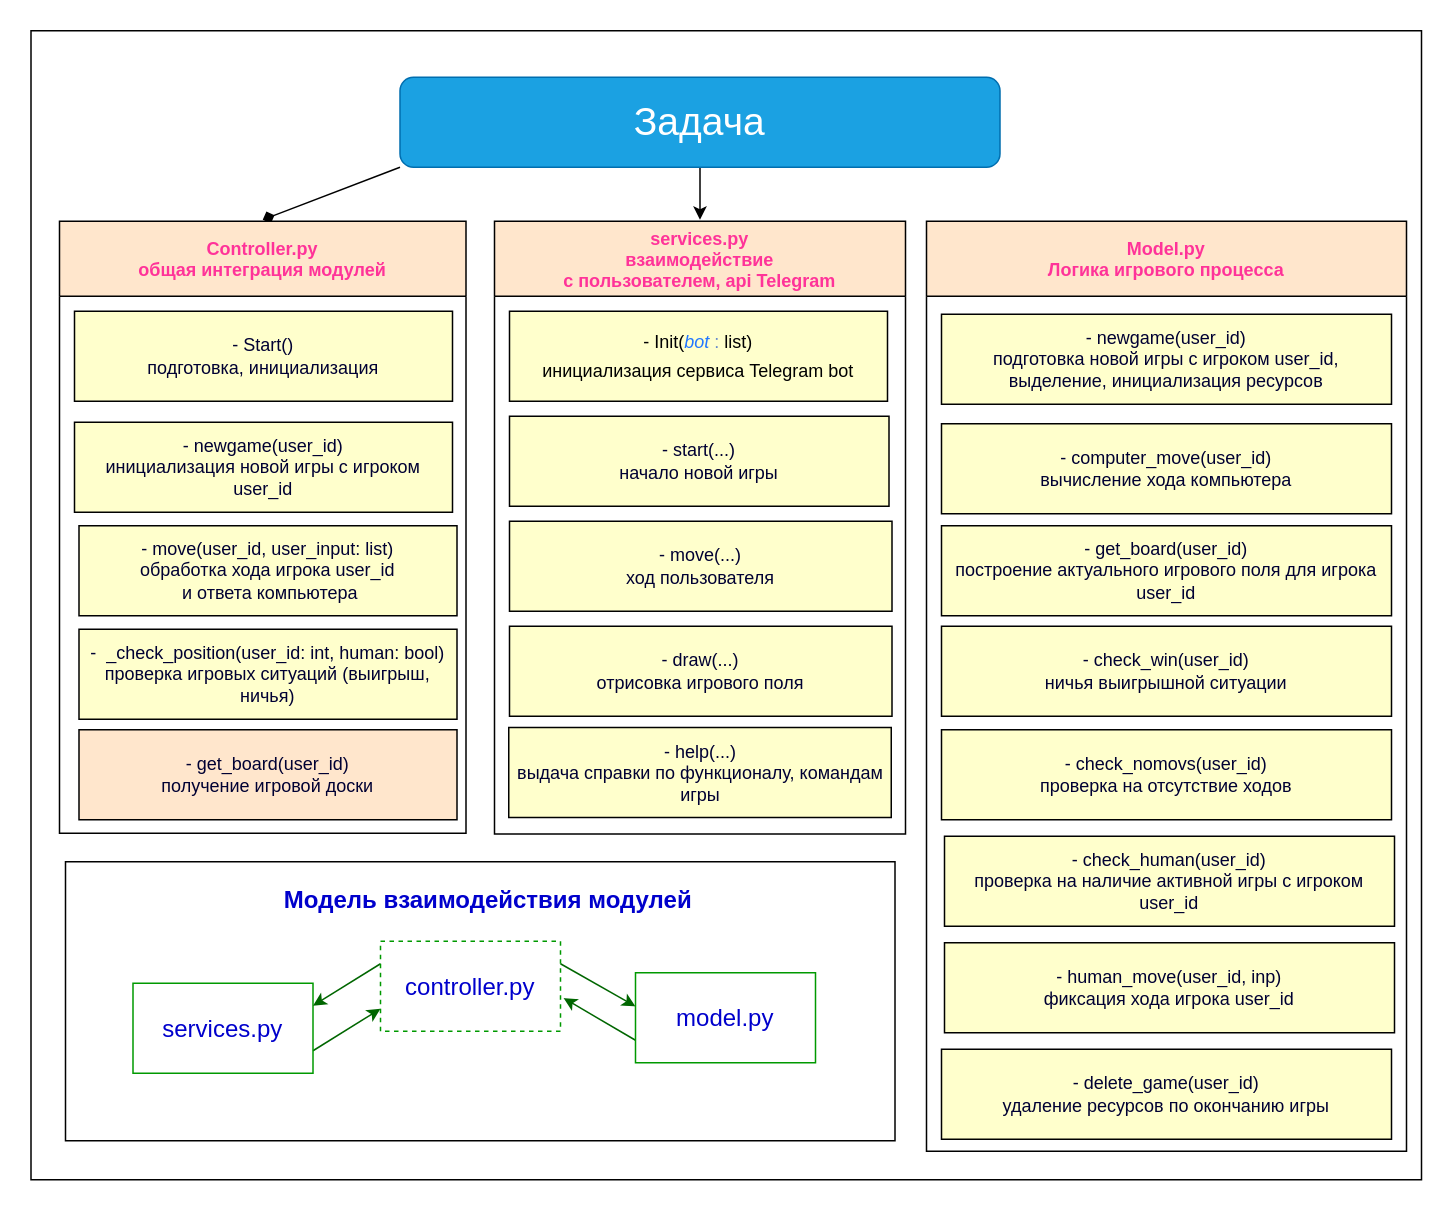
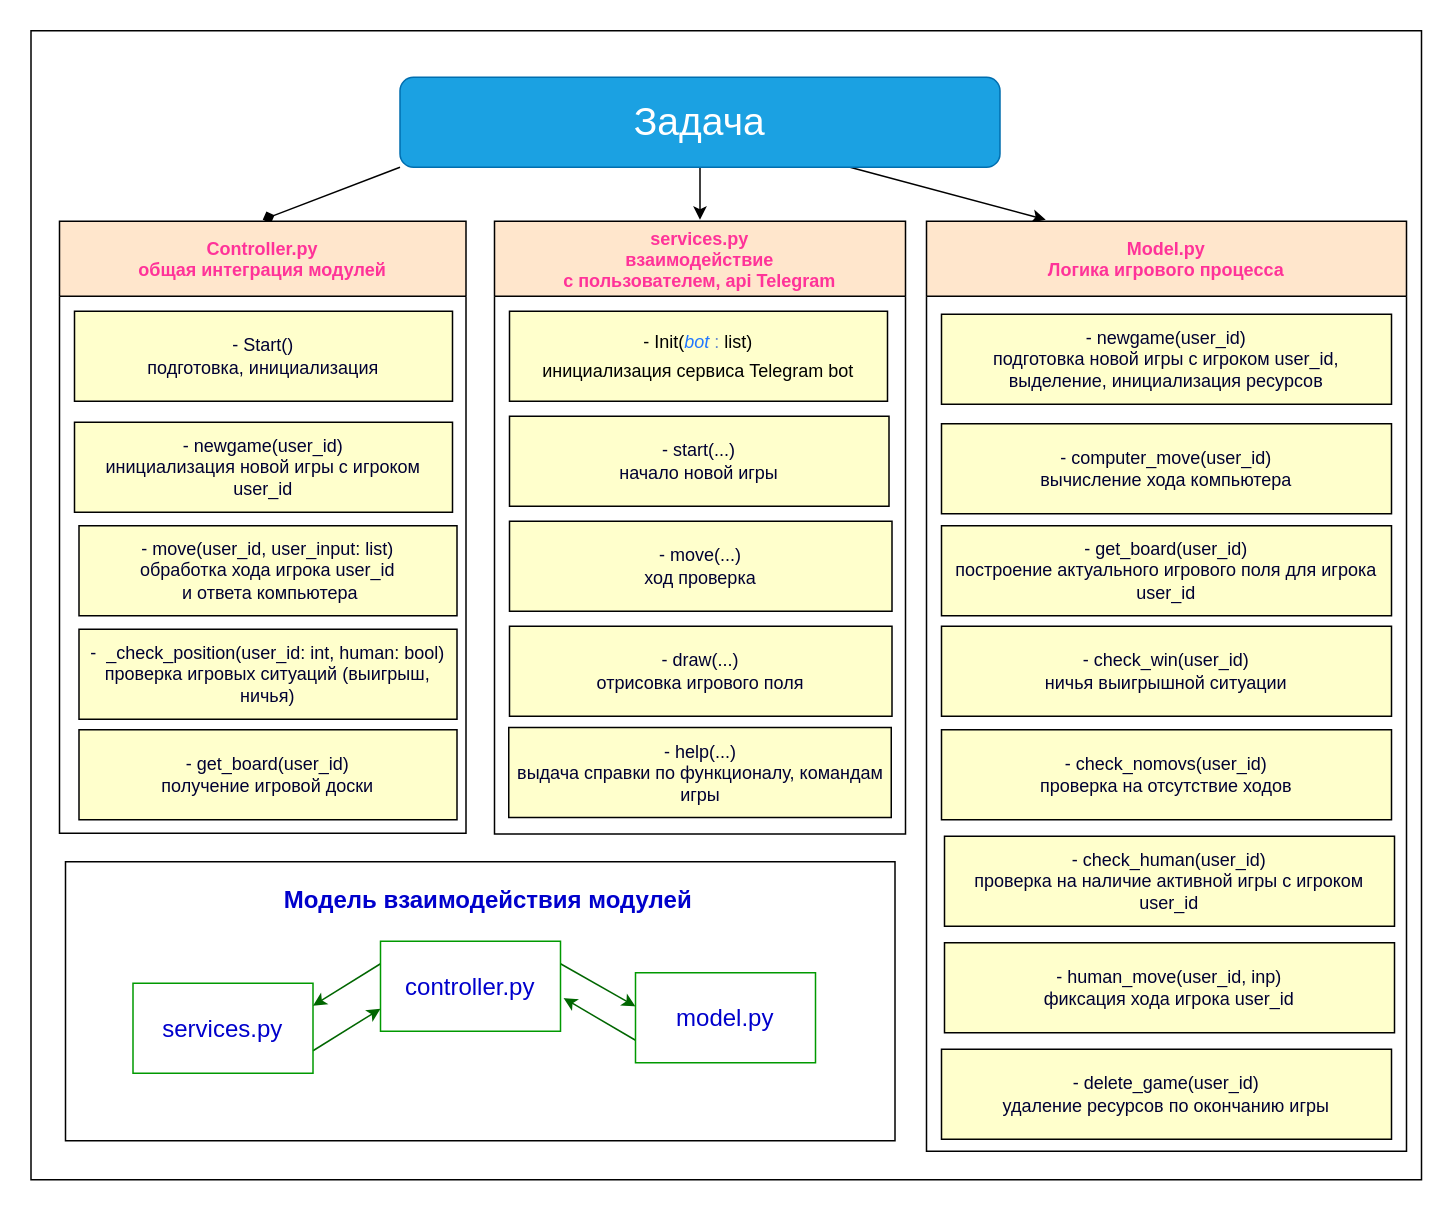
+ <mxCell id="4" style="edgeStyle=none;html=1;exitX=0.75;exitY=1;exitDx=0;exitDy=0;entryX=0.25;entryY=0;entryDx=0;entryDy=0;fontColor=#00FF00;strokeColor=#000000;" parent="1" source="6" target="13" edge="1"><mxGeometry relative="1" as="geometry" /></mxCell>
- <mxCell id="10" value="&lt;font&gt;- move(...)&lt;br&gt;ход пользователя&lt;br&gt;&lt;/font&gt;" style="whiteSpace=wrap;html=1;fontColor=#000033;strokeColor=#000000;fillColor=#FFFFCC;" parent="7" vertex="1"><mxGeometry x="10" y="200" width="255" height="60" as="geometry" /></mxCell>
+ <mxCell id="10" value="&lt;font&gt;- move(...)&lt;br&gt;ход проверка&lt;br&gt;&lt;/font&gt;" style="whiteSpace=wrap;html=1;fontColor=#000033;strokeColor=#000000;fillColor=#FFFFCC;" parent="7" vertex="1"><mxGeometry x="10" y="200" width="255" height="60" as="geometry" /></mxCell>
- <mxCell id="27" value="&lt;font&gt;-&amp;nbsp;get_board(user_id)&lt;br&gt;получение игровой доски&lt;br&gt;&lt;/font&gt;" style="whiteSpace=wrap;html=1;fontColor=#000033;strokeColor=#000000;labelBackgroundColor=none;fillColor=#ffe6cc;" vertex="1" parent="22"><mxGeometry x="13" y="339" width="252" height="60" as="geometry" /></mxCell>
+ <mxCell id="27" value="&lt;font&gt;-&amp;nbsp;get_board(user_id)&lt;br&gt;получение игровой доски&lt;br&gt;&lt;/font&gt;" style="whiteSpace=wrap;html=1;fontColor=#000033;strokeColor=#000000;labelBackgroundColor=none;fillColor=#FFFFCC;" vertex="1" parent="22"><mxGeometry x="13" y="339" width="252" height="60" as="geometry" /></mxCell>
- <mxCell id="34" value="controller.py" style="rounded=0;whiteSpace=wrap;html=1;fontSize=16;fontColor=#0000CC;fillColor=none;strokeColor=#009900;dashed=1;" vertex="1" parent="1"><mxGeometry x="253" y="627" width="120" height="60" as="geometry" /></mxCell>
+ <mxCell id="34" value="controller.py" style="rounded=0;whiteSpace=wrap;html=1;fontSize=16;fontColor=#0000CC;fillColor=none;strokeColor=#009900;" vertex="1" parent="1"><mxGeometry x="253" y="627" width="120" height="60" as="geometry" /></mxCell>
